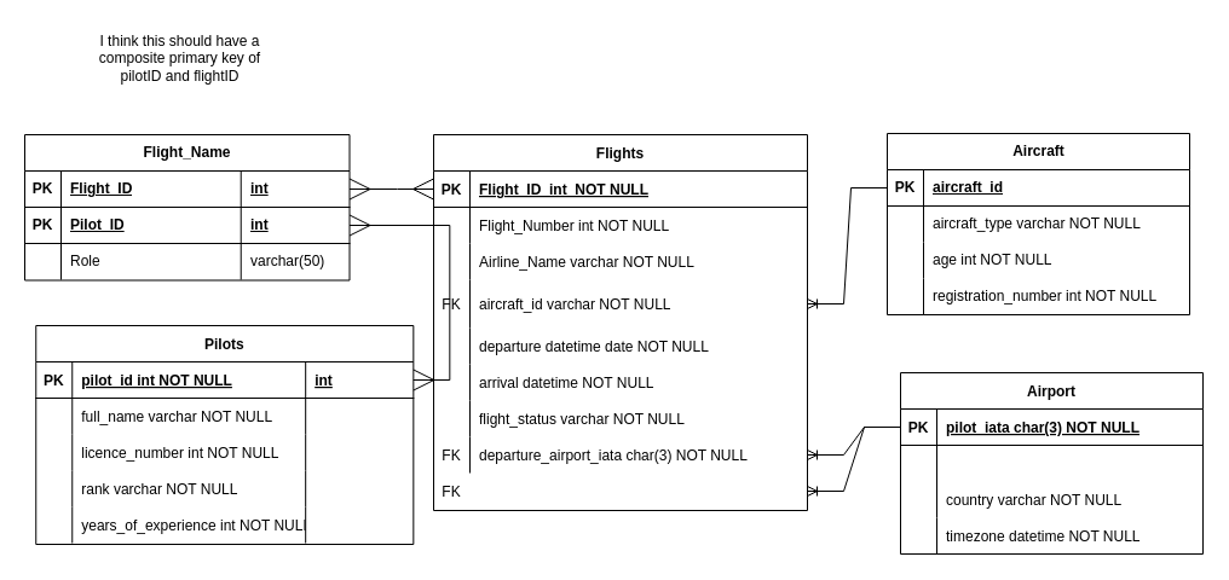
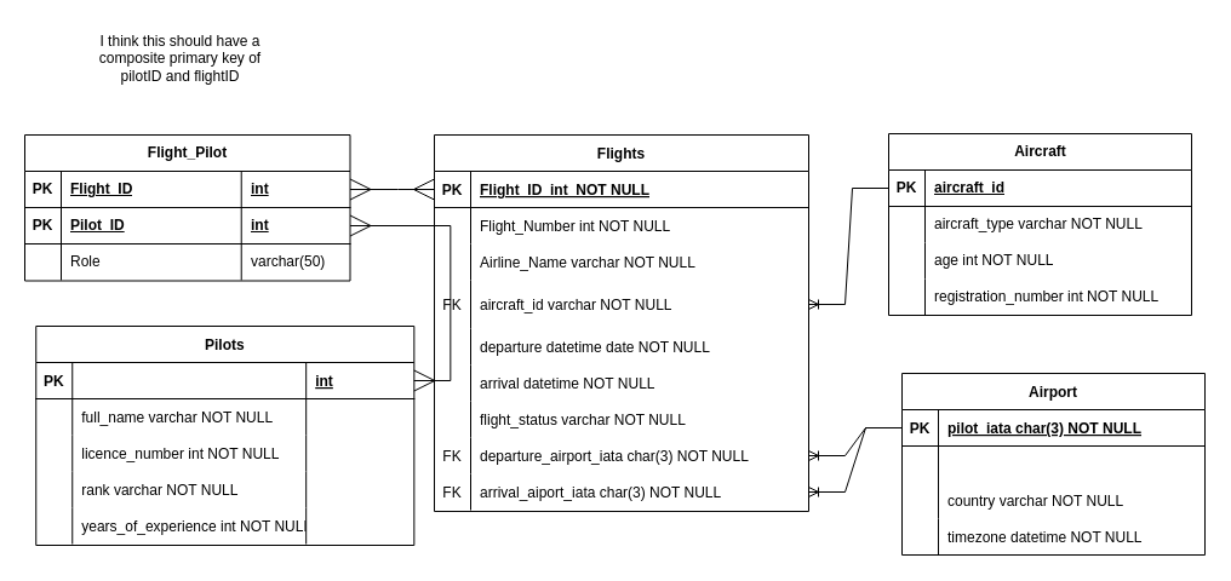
- <mxCell id="63" value="Flight_Name" style="shape=table;startSize=30;container=1;collapsible=1;childLayout=tableLayout;fixedRows=1;rowLines=0;fontStyle=1;align=center;resizeLast=1;html=1;" parent="1" vertex="1"><mxGeometry x="20" y="111" width="268.5" height="120.5" as="geometry" /></mxCell>
+ <mxCell id="63" value="Flight_Pilot" style="shape=table;startSize=30;container=1;collapsible=1;childLayout=tableLayout;fixedRows=1;rowLines=0;fontStyle=1;align=center;resizeLast=1;html=1;" parent="1" vertex="1"><mxGeometry x="20" y="111" width="268.5" height="120.5" as="geometry" /></mxCell>
- <mxCell id="5" value="pilot_id int NOT NULL" style="shape=partialRectangle;overflow=hidden;connectable=0;fillColor=none;top=0;left=0;bottom=0;right=0;align=left;spacingLeft=6;fontStyle=5;" parent="3" vertex="1"><mxGeometry x="30" width="192.927" height="30" as="geometry"><mxRectangle width="192.927" height="30" as="alternateBounds" /></mxGeometry></mxCell>
+ <mxCell id="62" value="arrival_aiport_iata char(3) NOT NULL" style="shape=partialRectangle;overflow=hidden;connectable=0;fillColor=none;top=0;left=0;bottom=0;right=0;align=left;spacingLeft=6;" parent="60" vertex="1"><mxGeometry x="30" width="279" height="30" as="geometry"><mxRectangle width="279" height="30" as="alternateBounds" /></mxGeometry></mxCell>
